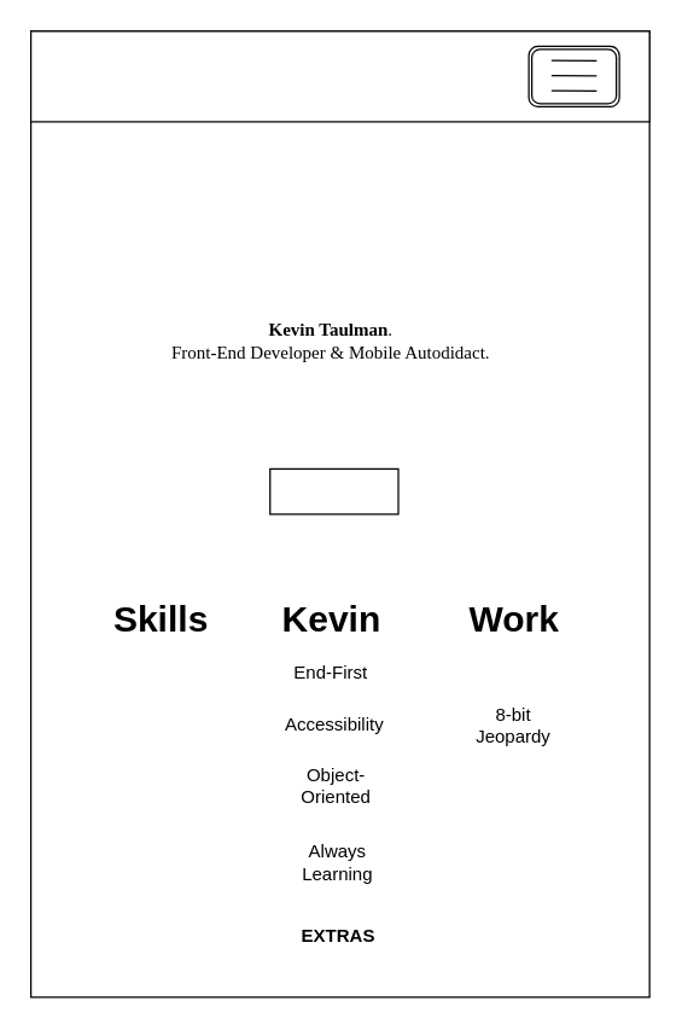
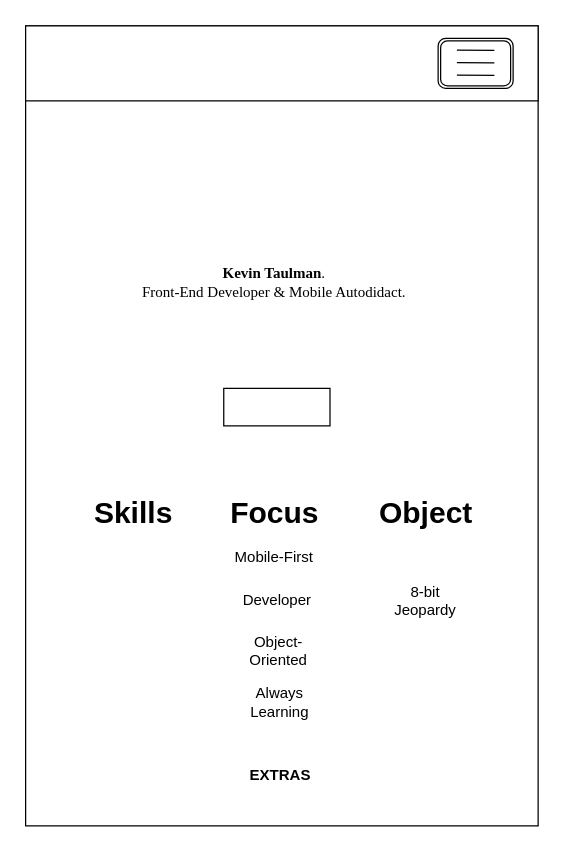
- <mxCell id="16" value="Kevin" style="text;strokeColor=none;fillColor=none;html=1;fontSize=24;fontStyle=1;verticalAlign=middle;align=center;" vertex="1" parent="1"><mxGeometry x="168.5" y="390" width="100" height="40" as="geometry" /></mxCell>
+ <mxCell id="16" value="Focus" style="text;strokeColor=none;fillColor=none;html=1;fontSize=24;fontStyle=1;verticalAlign=middle;align=center;" vertex="1" parent="1"><mxGeometry x="168.5" y="390" width="100" height="40" as="geometry" /></mxCell>
- <mxCell id="18" value="Work" style="text;strokeColor=none;fillColor=none;html=1;fontSize=24;fontStyle=1;verticalAlign=middle;align=center;" vertex="1" parent="1"><mxGeometry x="290" y="390" width="100" height="40" as="geometry" /></mxCell>
+ <mxCell id="18" value="Object" style="text;strokeColor=none;fillColor=none;html=1;fontSize=24;fontStyle=1;verticalAlign=middle;align=center;" vertex="1" parent="1"><mxGeometry x="290" y="390" width="100" height="40" as="geometry" /></mxCell>
- <mxCell id="23" value="End-First" style="text;html=1;strokeColor=none;fillColor=none;align=center;verticalAlign=middle;whiteSpace=wrap;rounded=0;" vertex="1" parent="1"><mxGeometry x="178.5" y="435" width="80" height="20" as="geometry" /></mxCell>
+ <mxCell id="23" value="Mobile-First" style="text;html=1;strokeColor=none;fillColor=none;align=center;verticalAlign=middle;whiteSpace=wrap;rounded=0;" vertex="1" parent="1"><mxGeometry x="178.5" y="435" width="80" height="20" as="geometry" /></mxCell>
- <mxCell id="24" value="Accessibility" style="text;html=1;strokeColor=none;fillColor=none;align=center;verticalAlign=middle;whiteSpace=wrap;rounded=0;direction=south;" vertex="1" parent="1"><mxGeometry x="183.5" y="460" width="75" height="40" as="geometry" /></mxCell>
+ <mxCell id="24" value="Developer" style="text;html=1;strokeColor=none;fillColor=none;align=center;verticalAlign=middle;whiteSpace=wrap;rounded=0;direction=south;" vertex="1" parent="1"><mxGeometry x="183.5" y="460" width="75" height="40" as="geometry" /></mxCell>
- <mxCell id="25" value="Always Learning" style="text;html=1;strokeColor=none;fillColor=none;align=center;verticalAlign=middle;whiteSpace=wrap;rounded=0;direction=south;" vertex="1" parent="1"><mxGeometry x="186" y="550.5" width="75" height="40" as="geometry" /></mxCell>
+ <mxCell id="25" value="Always Learning" style="text;html=1;strokeColor=none;fillColor=none;align=center;verticalAlign=middle;whiteSpace=wrap;rounded=0;direction=south;" vertex="1" parent="1"><mxGeometry x="186" y="540.5" width="75" height="40" as="geometry" /></mxCell>
